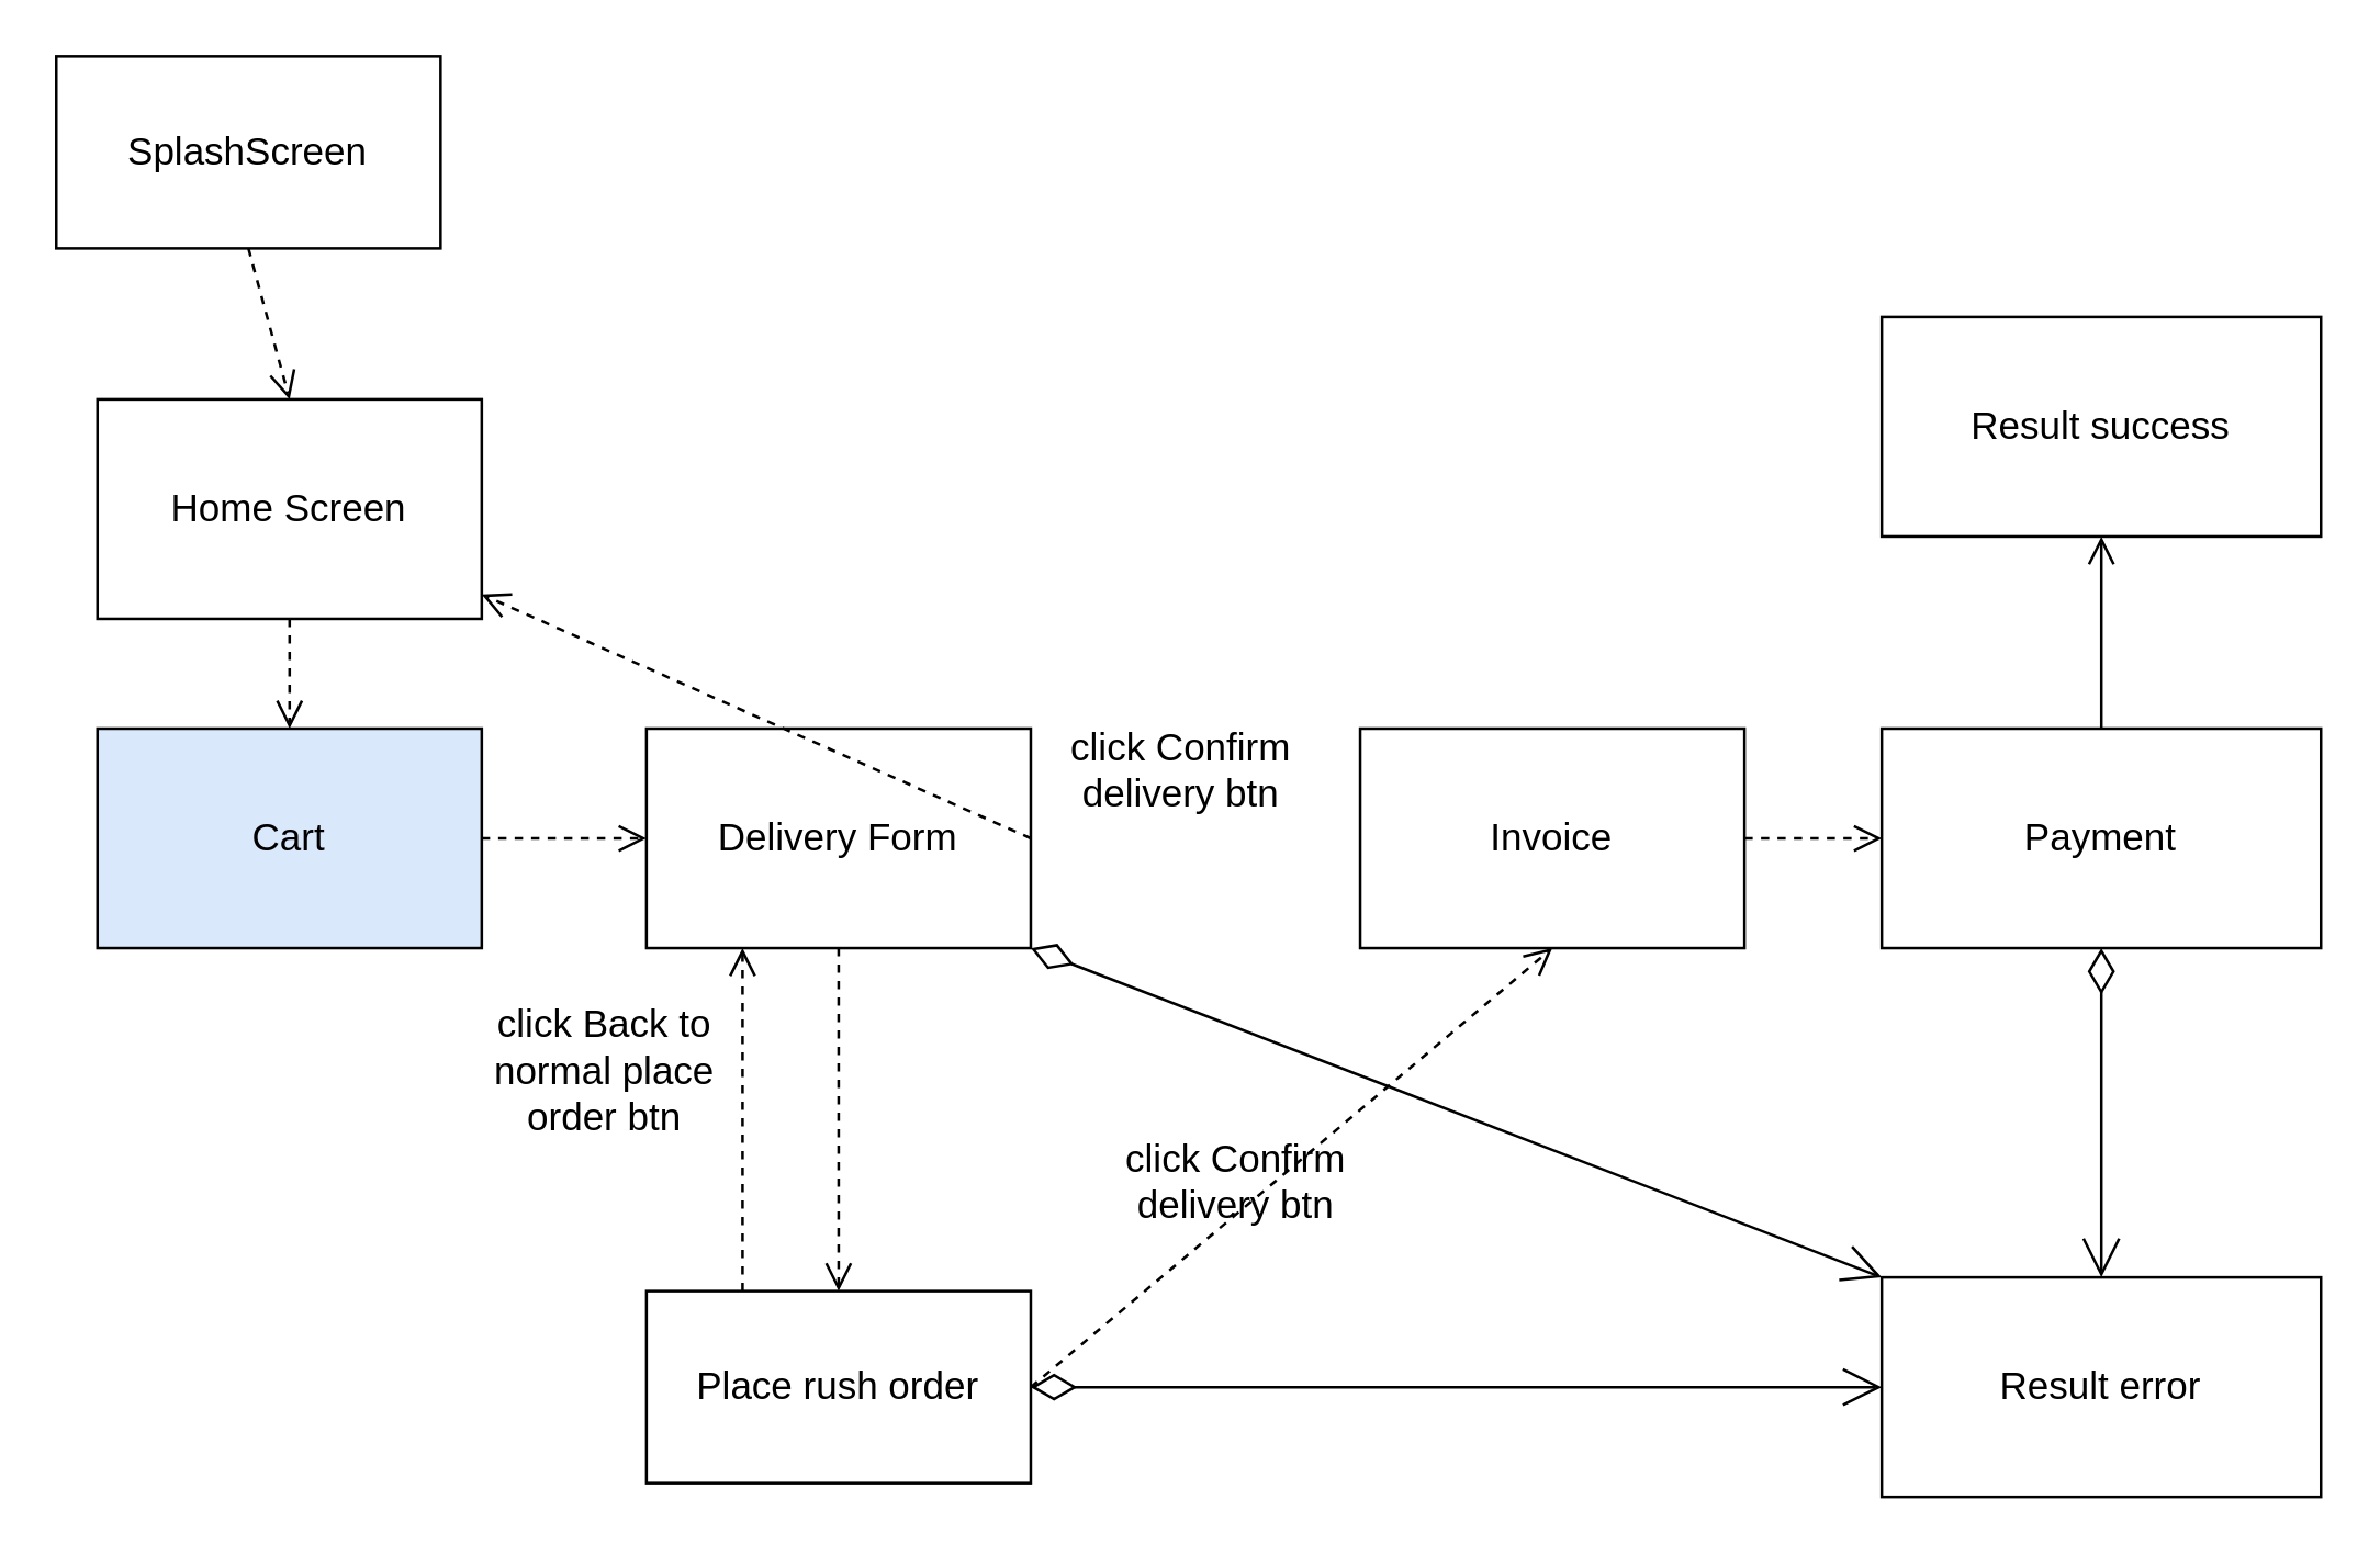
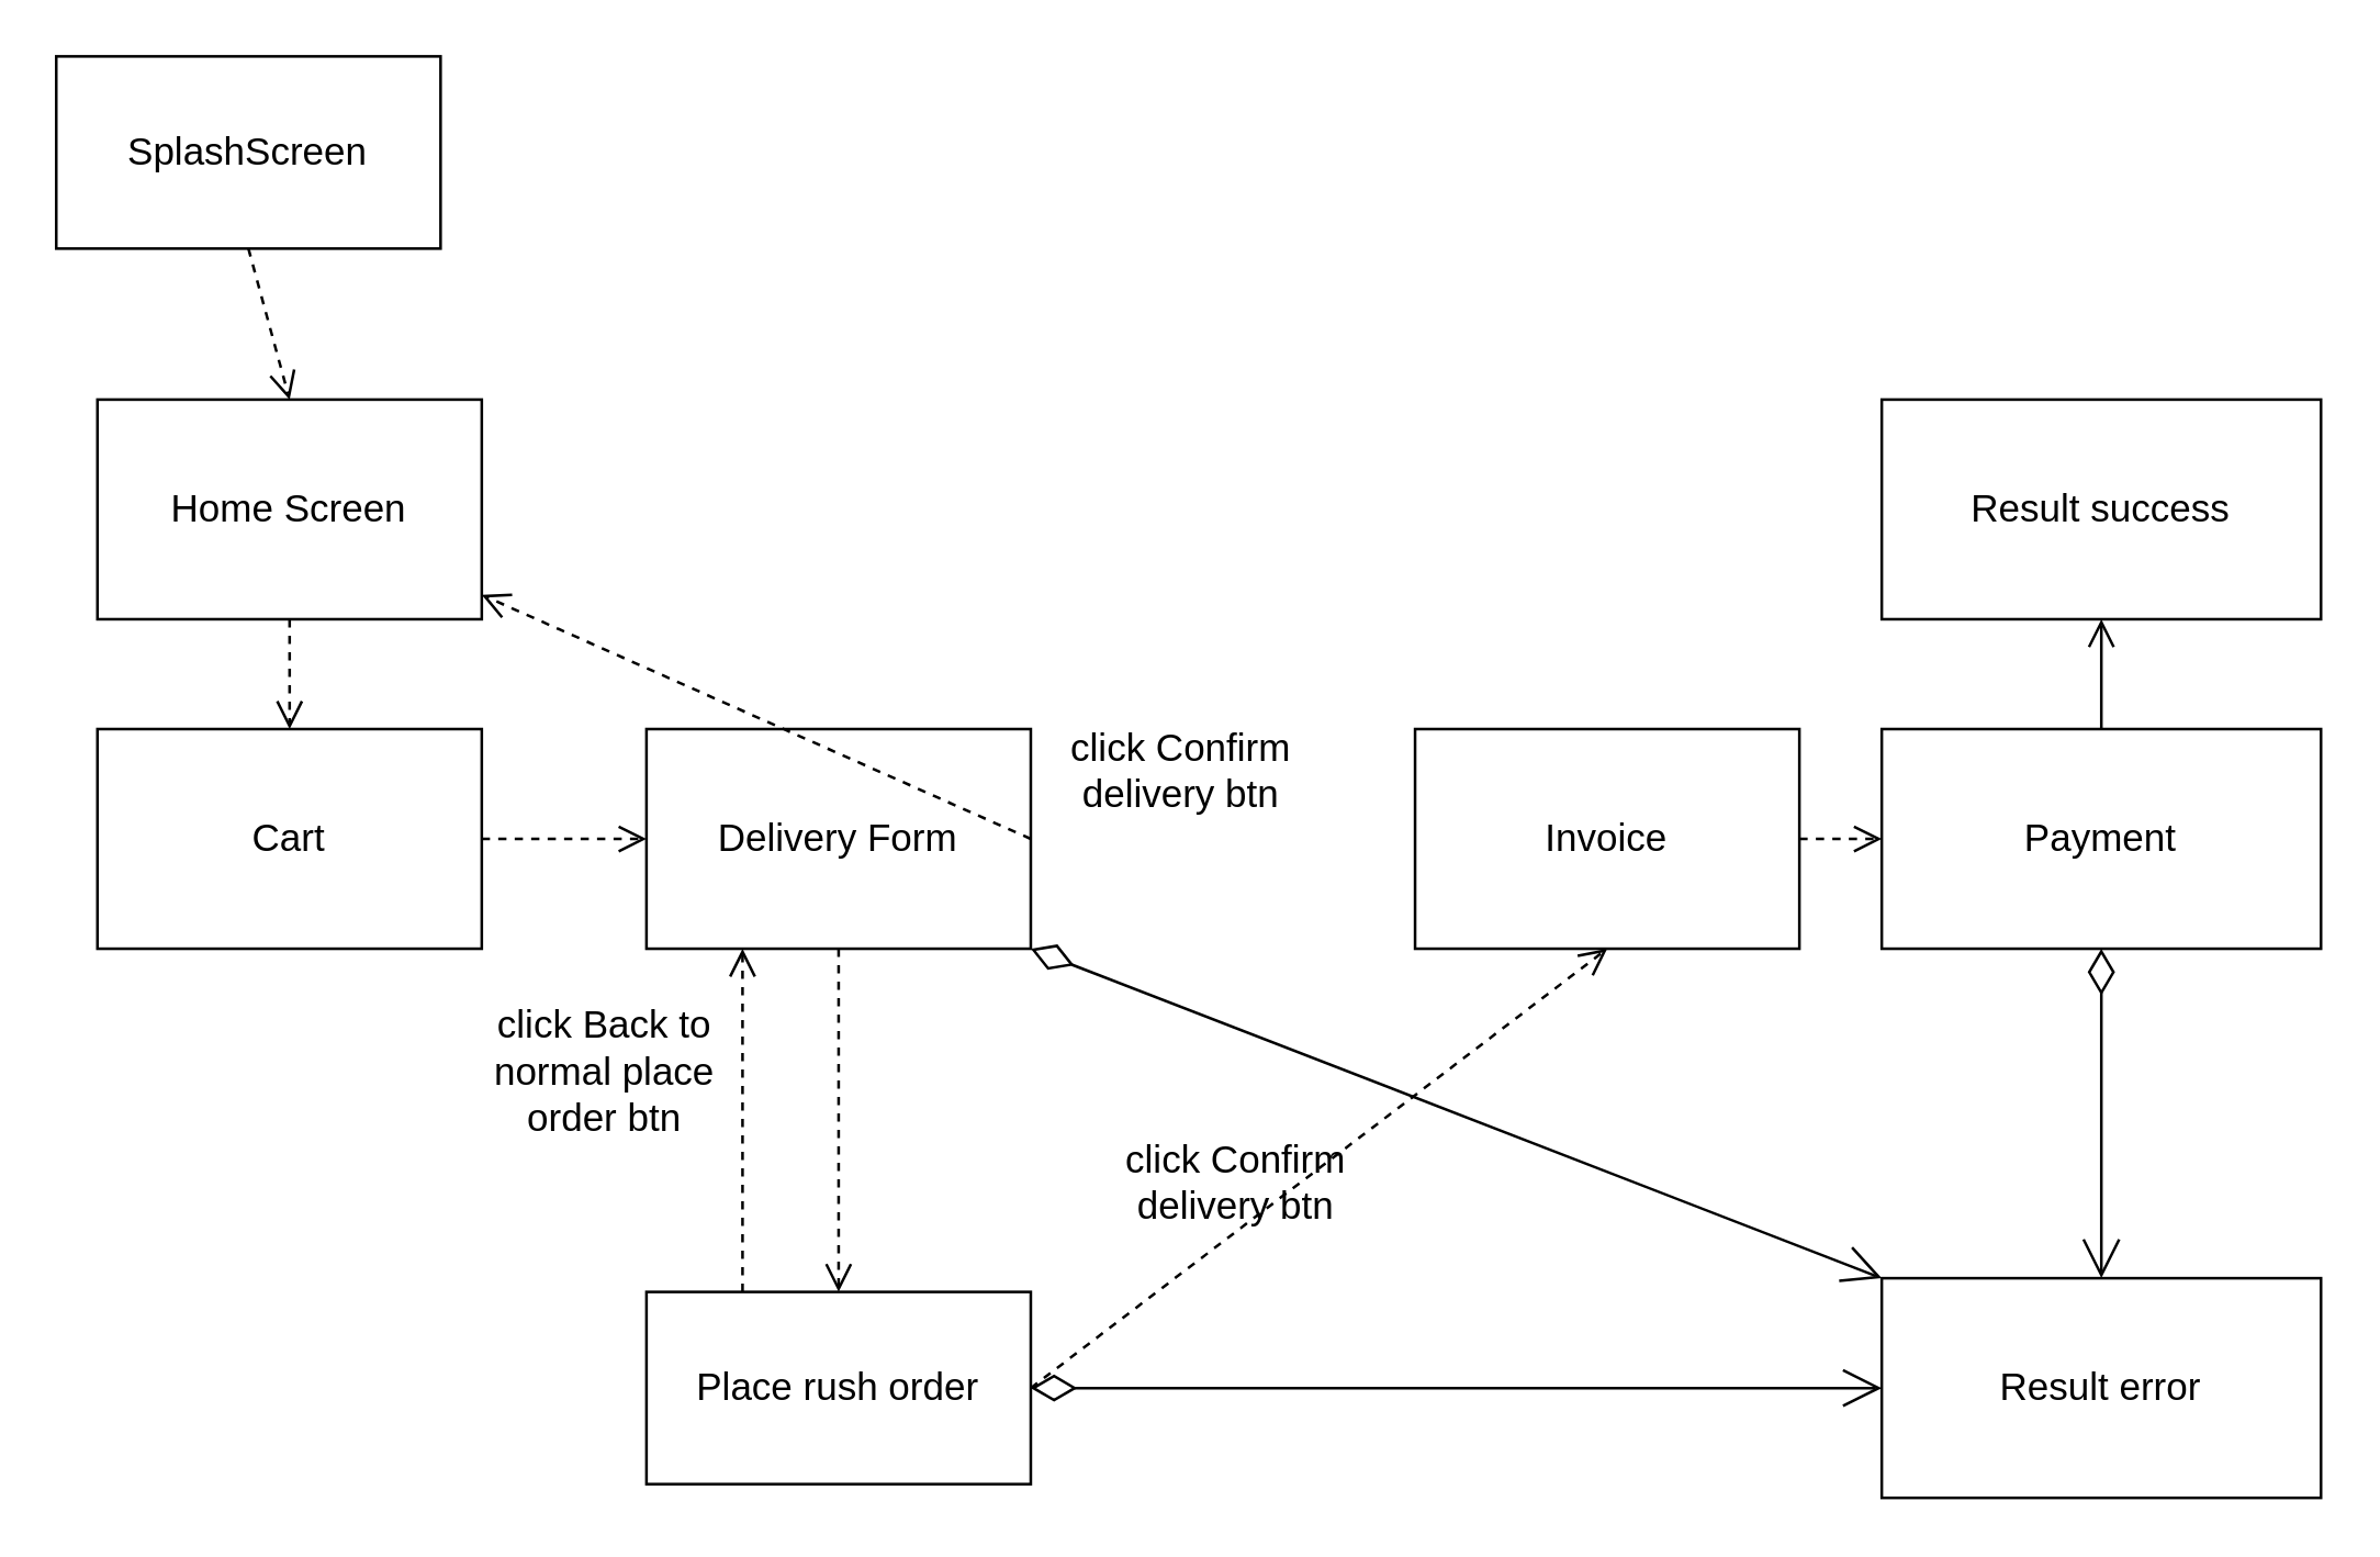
- <mxCell id="20" value="Result success" style="rounded=0;whiteSpace=wrap;html=1;fontSize=14;" parent="1" vertex="1"><mxGeometry x="685" y="115" width="160" height="80" as="geometry" /></mxCell>
+ <mxCell id="20" value="Result success" style="rounded=0;whiteSpace=wrap;html=1;fontSize=14;" parent="1" vertex="1"><mxGeometry x="685" y="145" width="160" height="80" as="geometry" /></mxCell>
- <mxCell id="5" value="Cart" style="rounded=0;whiteSpace=wrap;html=1;fontSize=14;fillColor=#dae8fc;" parent="1" vertex="1"><mxGeometry x="35" y="265" width="140" height="80" as="geometry" /></mxCell>
+ <mxCell id="5" value="Cart" style="rounded=0;whiteSpace=wrap;html=1;fontSize=14;" parent="1" vertex="1"><mxGeometry x="35" y="265" width="140" height="80" as="geometry" /></mxCell>
- <mxCell id="8" value="Invoice" style="rounded=0;whiteSpace=wrap;html=1;fontSize=14;" parent="1" vertex="1"><mxGeometry x="495" y="265" width="140" height="80" as="geometry" /></mxCell>
+ <mxCell id="8" value="Invoice" style="rounded=0;whiteSpace=wrap;html=1;fontSize=14;" parent="1" vertex="1"><mxGeometry x="515" y="265" width="140" height="80" as="geometry" /></mxCell>
